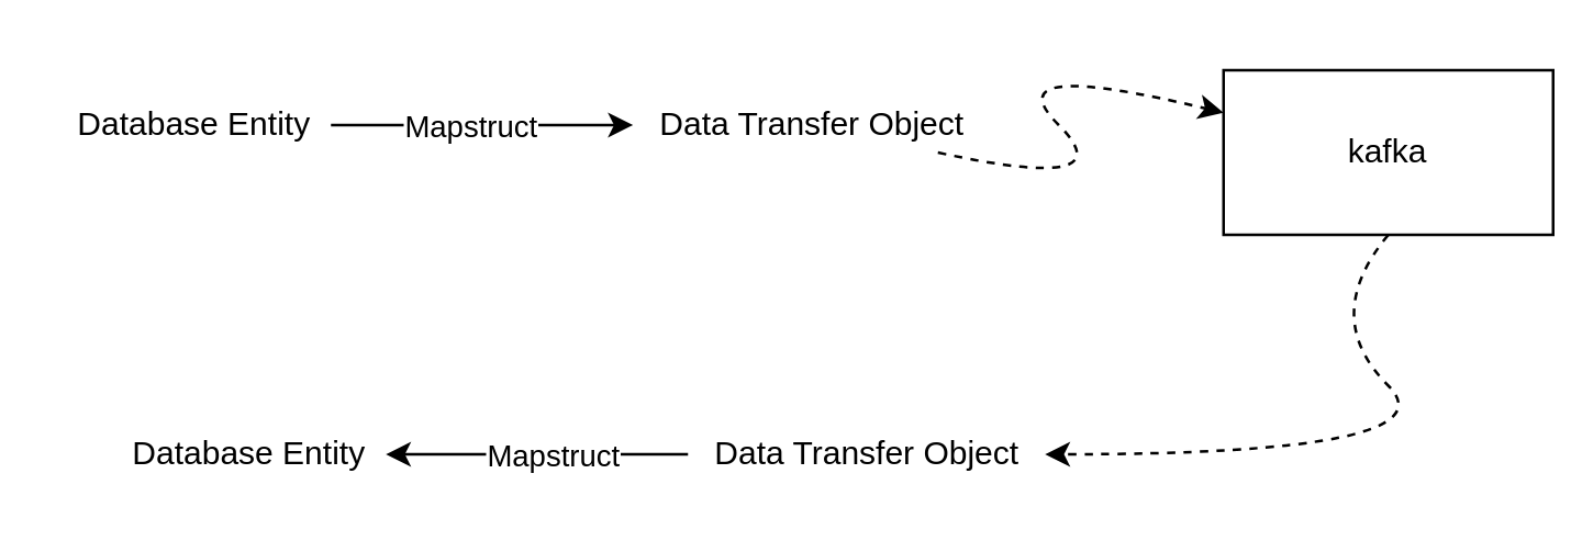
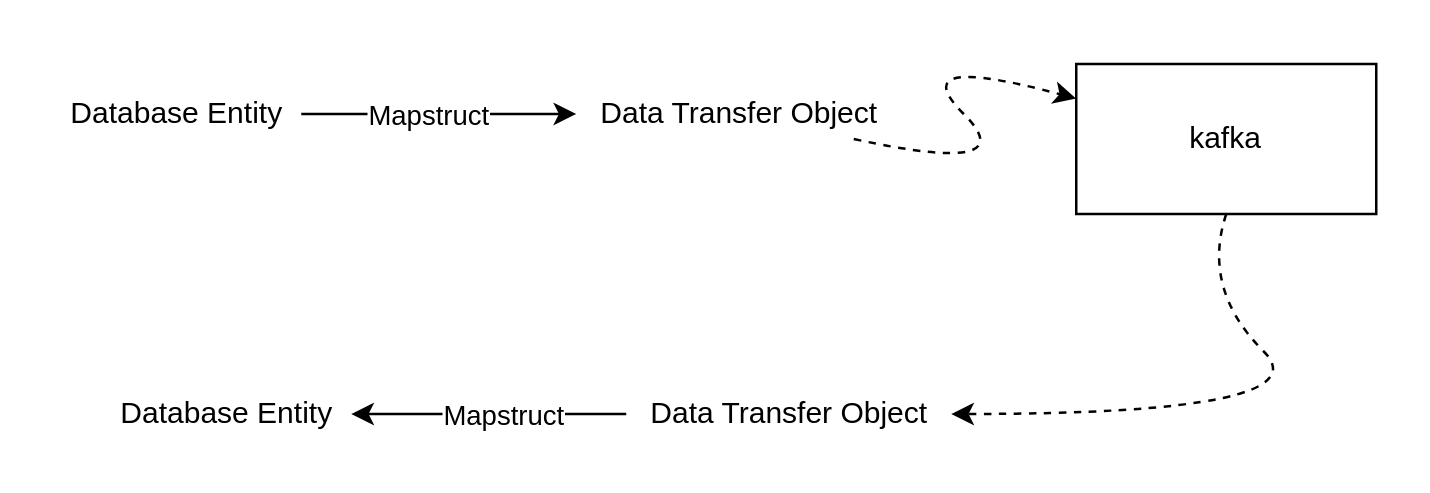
- <mxCell id="6" value="kafka" style="rounded=0;whiteSpace=wrap;html=1;" vertex="1" parent="1"><mxGeometry x="445" y="25" width="120" height="60" as="geometry" /></mxCell>
+ <mxCell id="6" value="kafka" style="rounded=0;whiteSpace=wrap;html=1;" vertex="1" parent="1"><mxGeometry x="430" y="25" width="120" height="60" as="geometry" /></mxCell>
